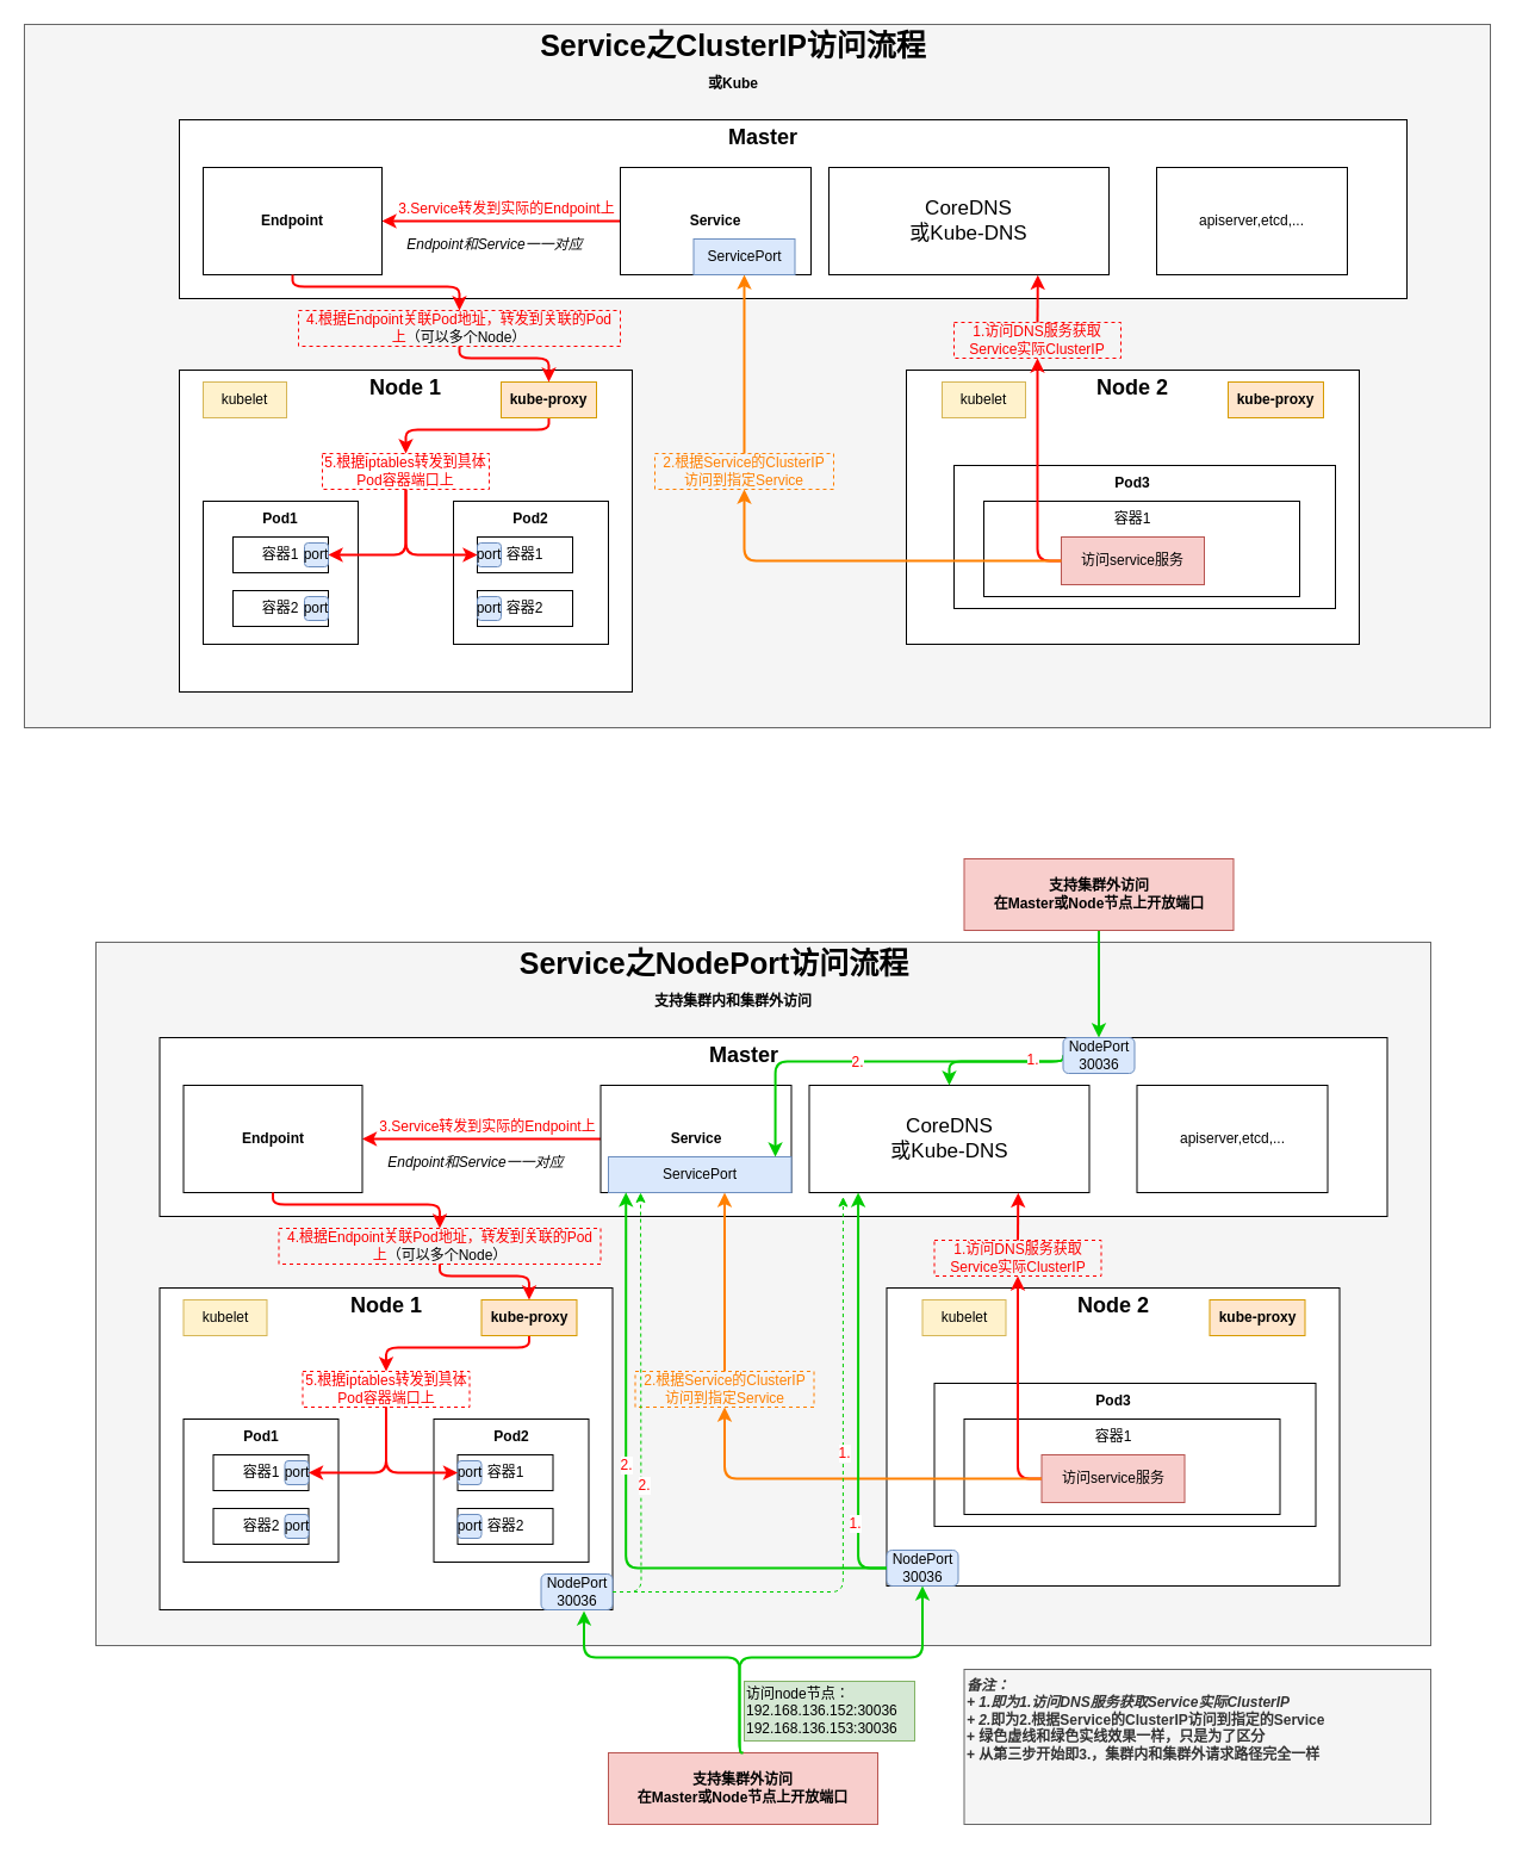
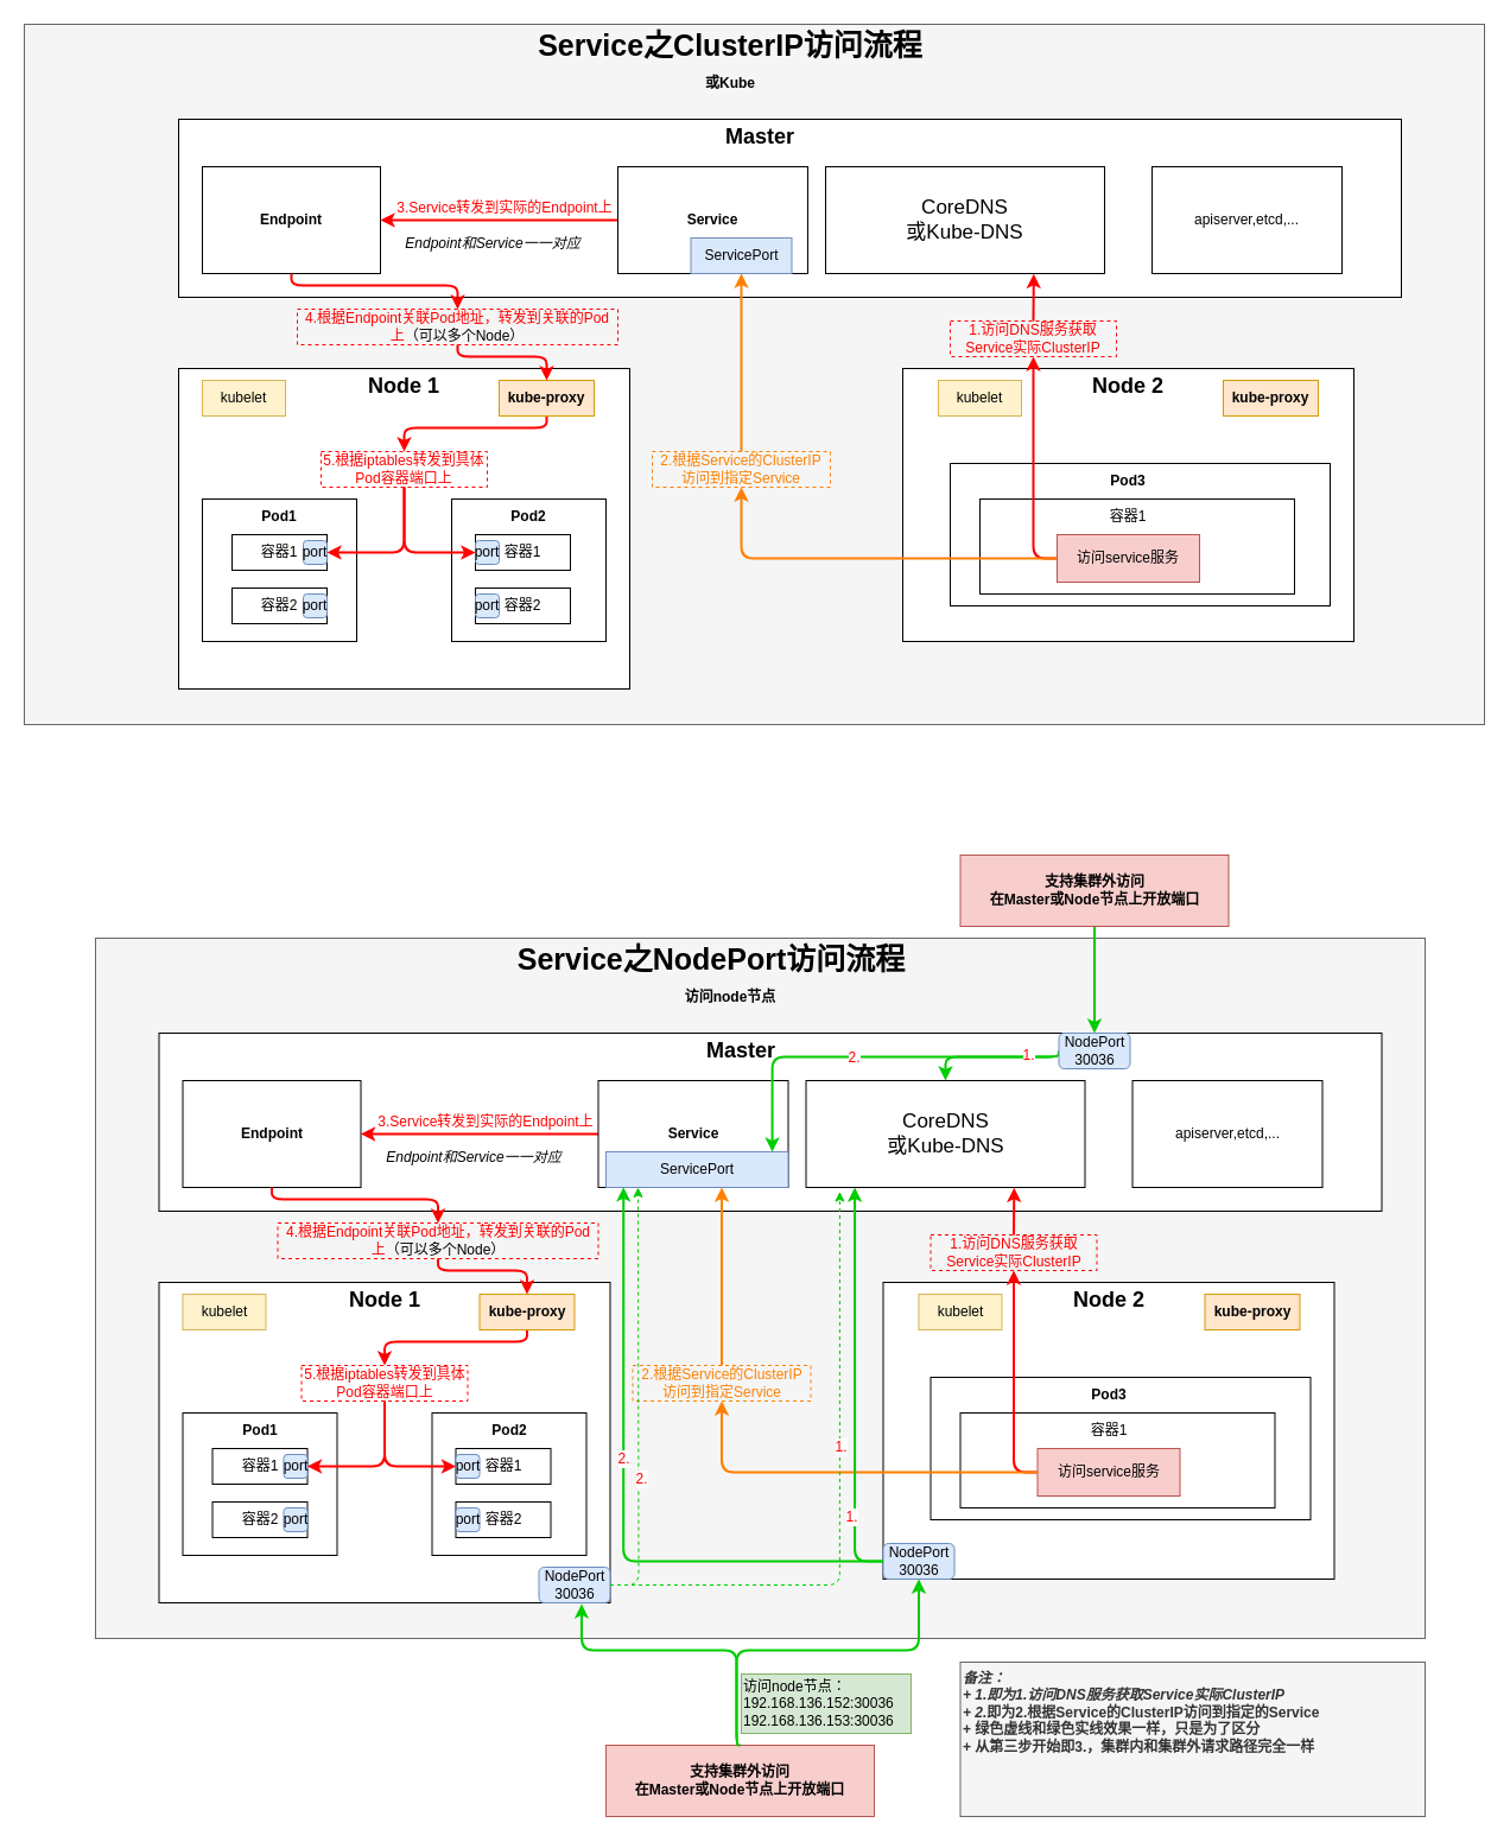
- <mxCell id="123" value="&lt;b&gt;支持集群内和集群外访问&lt;/b&gt;" style="rounded=0;whiteSpace=wrap;html=1;fillColor=none;strokeColor=none;" vertex="1" parent="1"><mxGeometry x="535" y="810" width="160" height="60" as="geometry" /></mxCell>
+ <mxCell id="123" value="&lt;b&gt;访问node节点&lt;/b&gt;" style="rounded=0;whiteSpace=wrap;html=1;fillColor=none;strokeColor=none;" vertex="1" parent="1"><mxGeometry x="535" y="810" width="160" height="60" as="geometry" /></mxCell>
